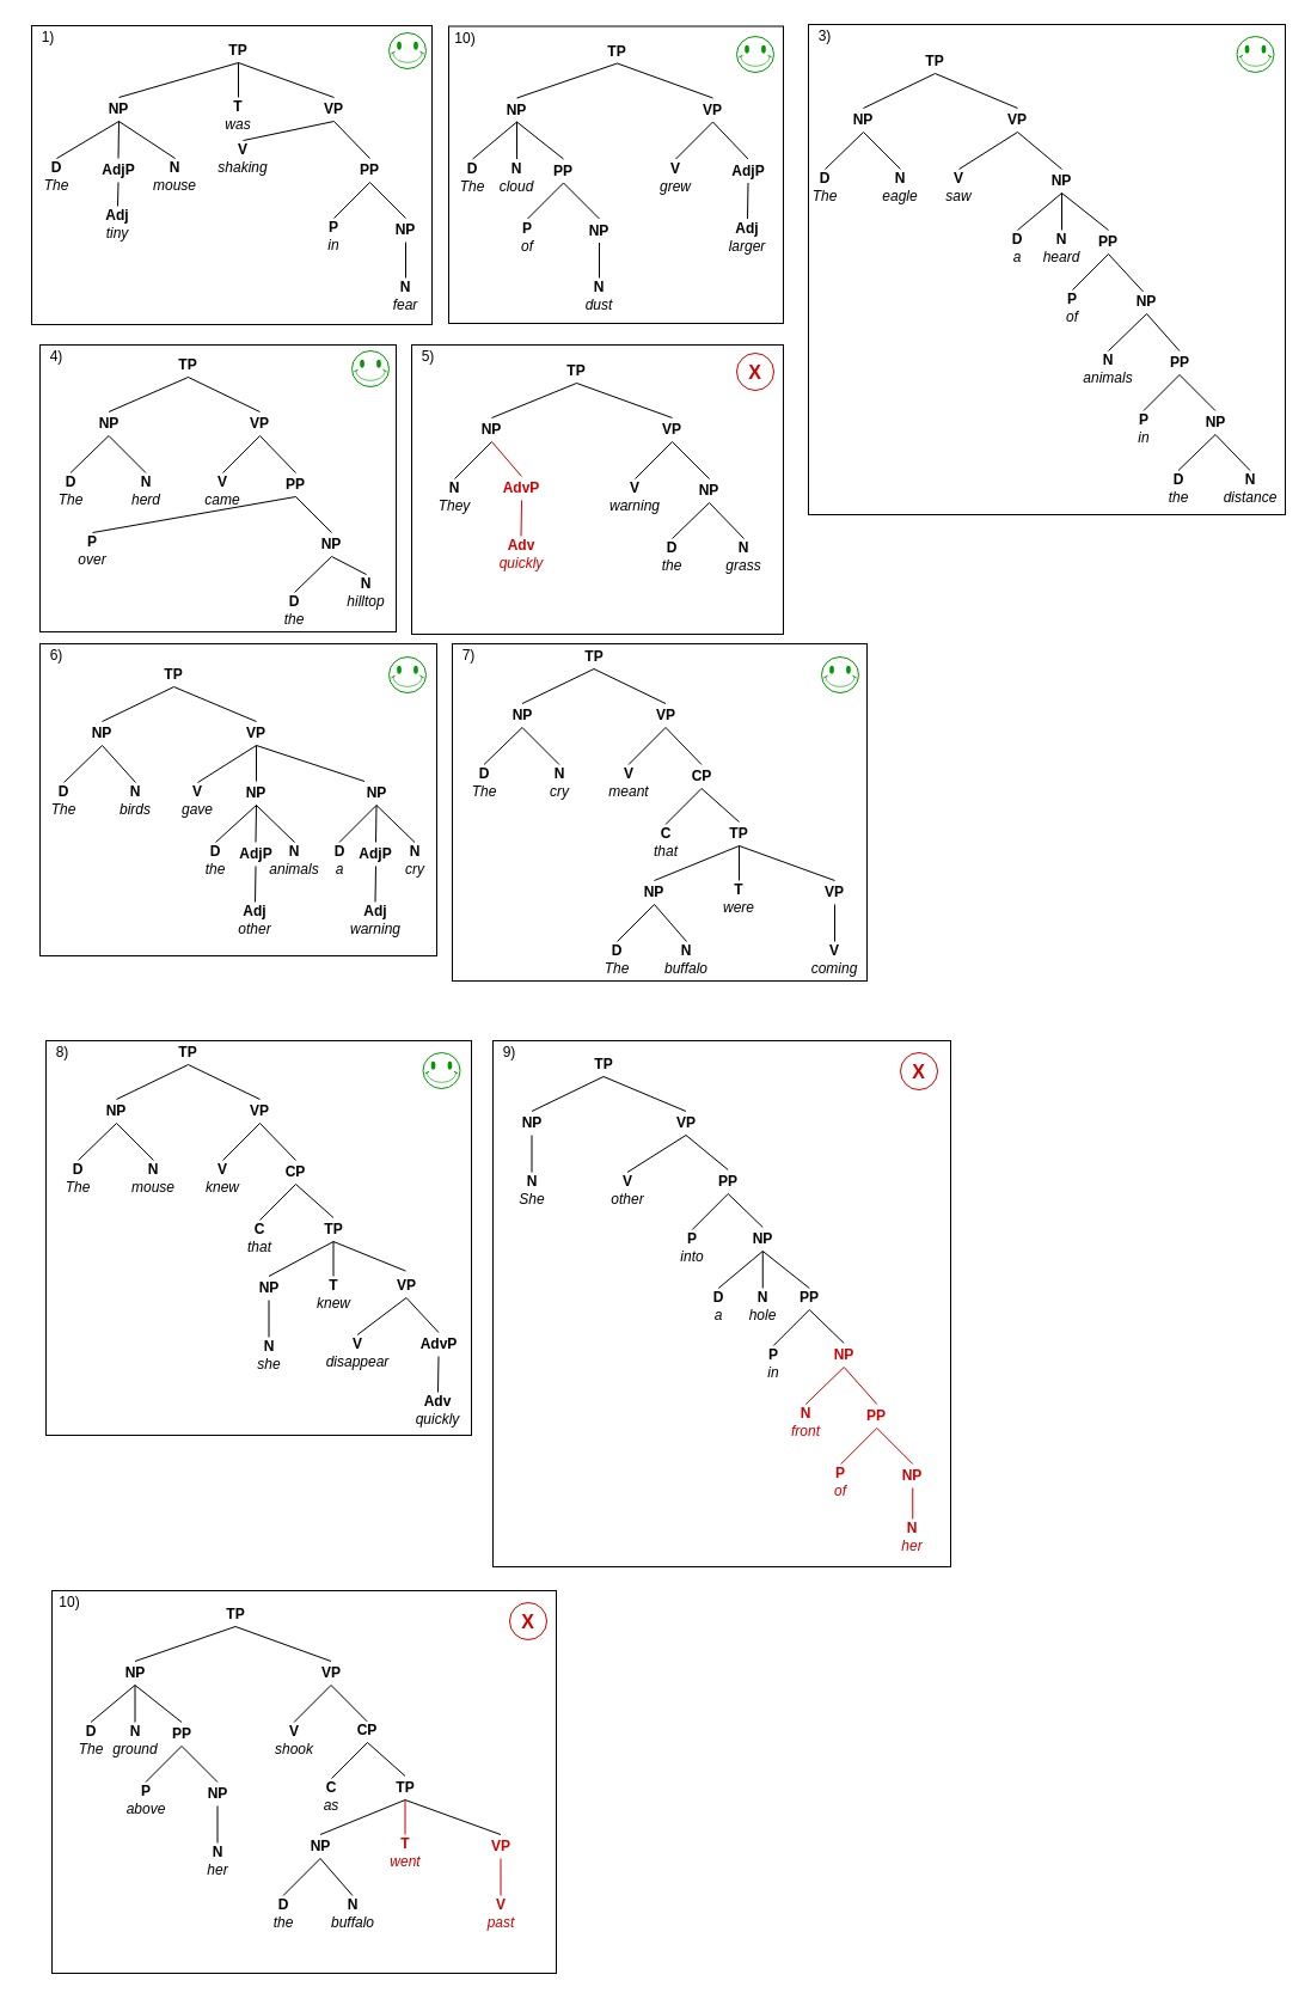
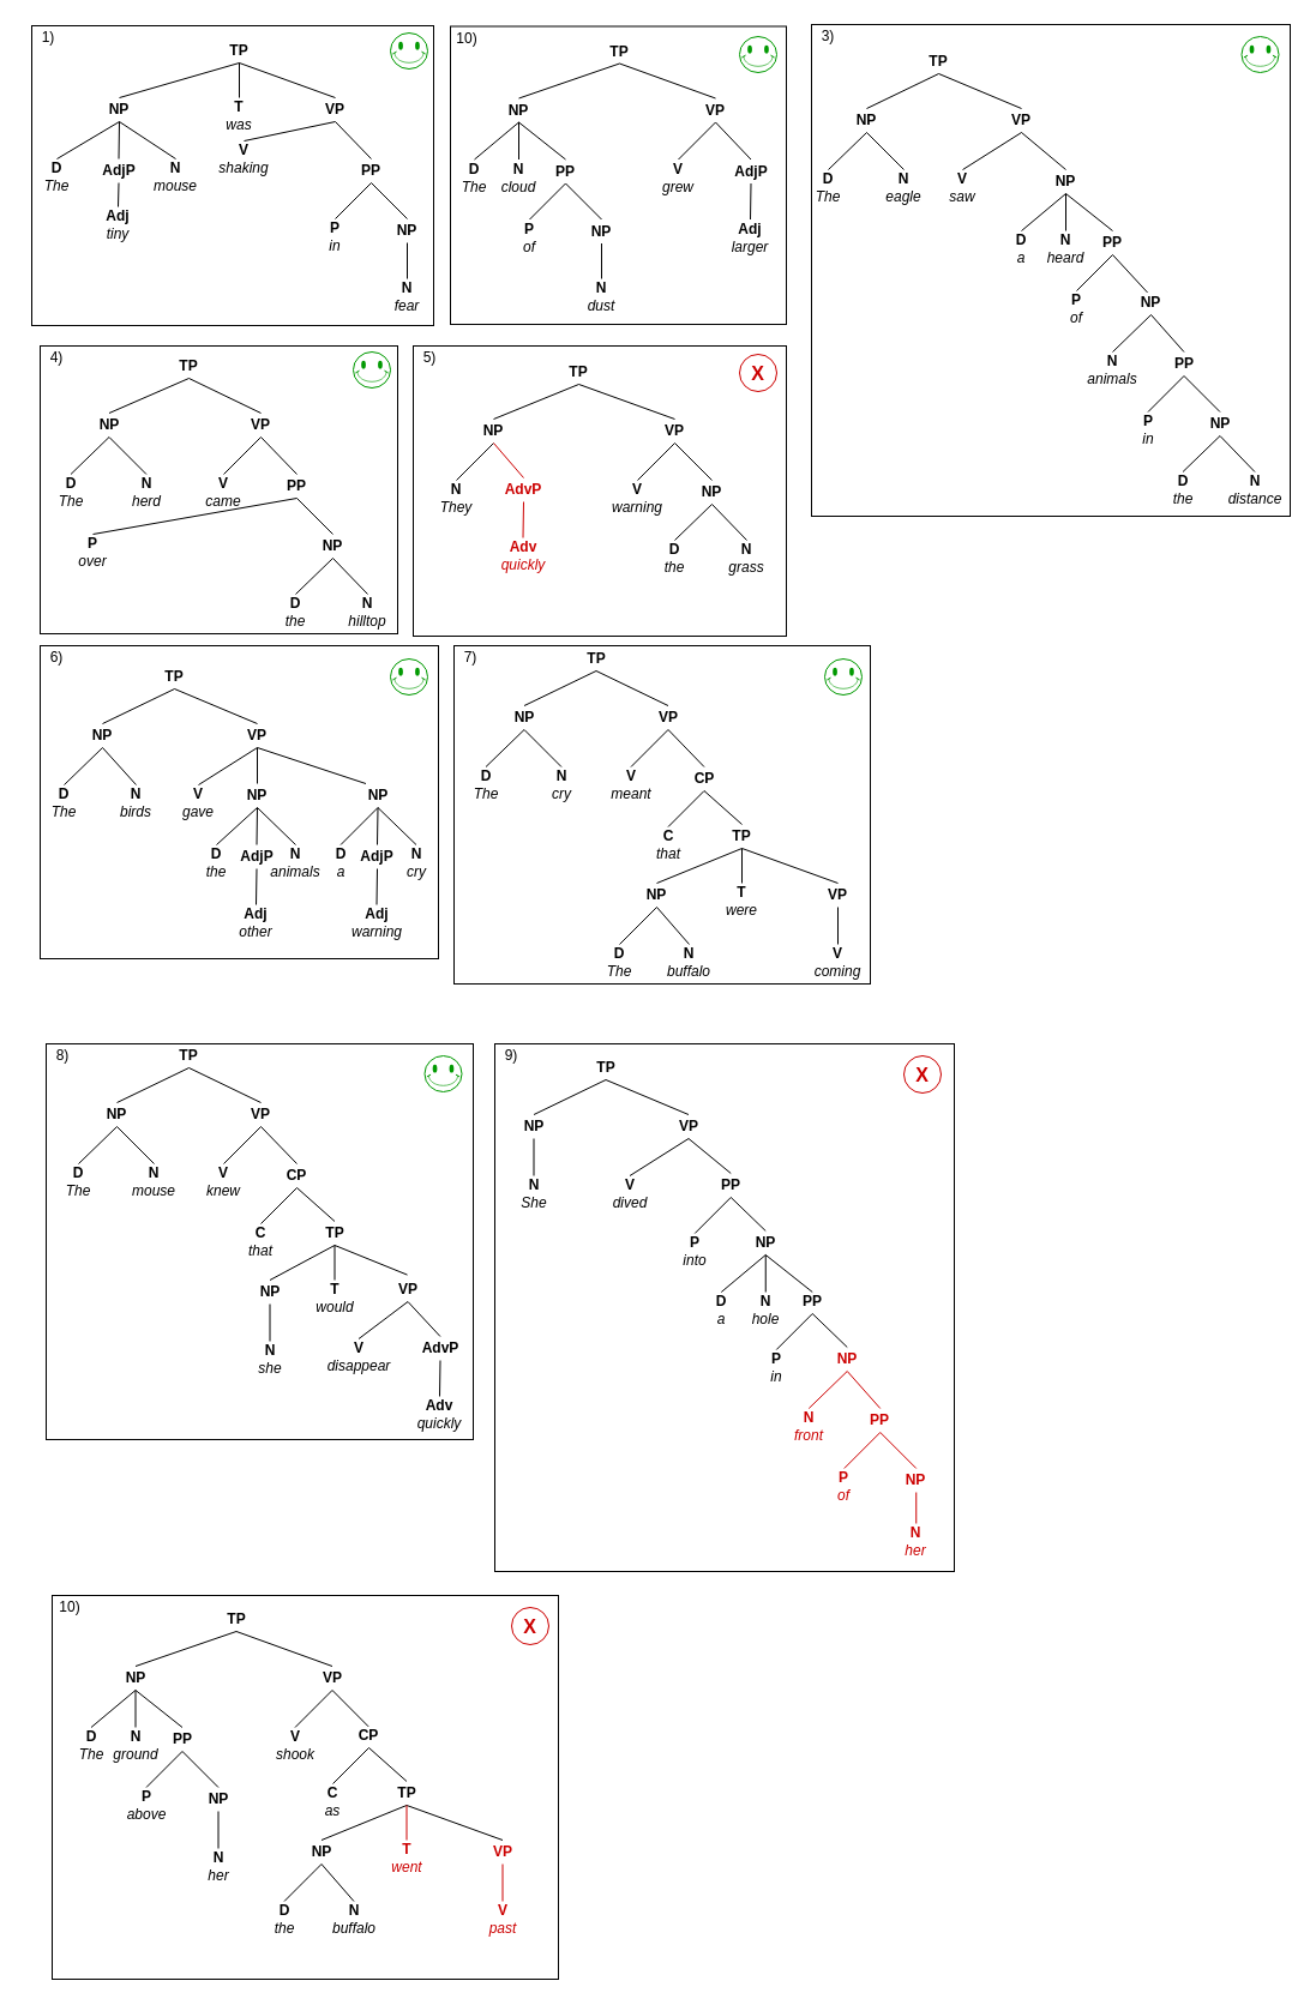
- <mxCell id="79" value="&lt;b&gt;N&lt;/b&gt;&lt;br&gt;&lt;i&gt;hilltop&lt;/i&gt;" style="text;html=1;strokeColor=none;fillColor=none;align=center;verticalAlign=middle;whiteSpace=wrap;rounded=0;" parent="1" vertex="1"><mxGeometry x="286" y="480" width="40" height="30" as="geometry" /></mxCell>
+ <mxCell id="79" value="&lt;b&gt;N&lt;/b&gt;&lt;br&gt;&lt;i&gt;hilltop&lt;/i&gt;" style="text;html=1;strokeColor=none;fillColor=none;align=center;verticalAlign=middle;whiteSpace=wrap;rounded=0;" parent="1" vertex="1"><mxGeometry x="286" y="495" width="40" height="30" as="geometry" /></mxCell>
- <mxCell id="269" value="&lt;b&gt;V&lt;/b&gt;&lt;br&gt;&lt;i&gt;other&lt;/i&gt;" style="text;html=1;strokeColor=none;fillColor=none;align=center;verticalAlign=middle;whiteSpace=wrap;rounded=0;" parent="1" vertex="1"><mxGeometry x="504.5" y="980" width="40" height="30" as="geometry" /></mxCell>
+ <mxCell id="269" value="&lt;b&gt;V&lt;/b&gt;&lt;br&gt;&lt;i&gt;dived&lt;/i&gt;" style="text;html=1;strokeColor=none;fillColor=none;align=center;verticalAlign=middle;whiteSpace=wrap;rounded=0;" parent="1" vertex="1"><mxGeometry x="504.5" y="980" width="40" height="30" as="geometry" /></mxCell>
- <mxCell id="235" value="&lt;b&gt;T&lt;/b&gt;&lt;br&gt;&lt;i&gt;knew&lt;/i&gt;" style="text;html=1;strokeColor=none;fillColor=none;align=center;verticalAlign=middle;whiteSpace=wrap;rounded=0;" parent="1" vertex="1"><mxGeometry x="258.5" y="1067" width="40" height="30" as="geometry" /></mxCell>
+ <mxCell id="235" value="&lt;b&gt;T&lt;/b&gt;&lt;br&gt;&lt;i&gt;would&lt;/i&gt;" style="text;html=1;strokeColor=none;fillColor=none;align=center;verticalAlign=middle;whiteSpace=wrap;rounded=0;" parent="1" vertex="1"><mxGeometry x="258.5" y="1067" width="40" height="30" as="geometry" /></mxCell>
